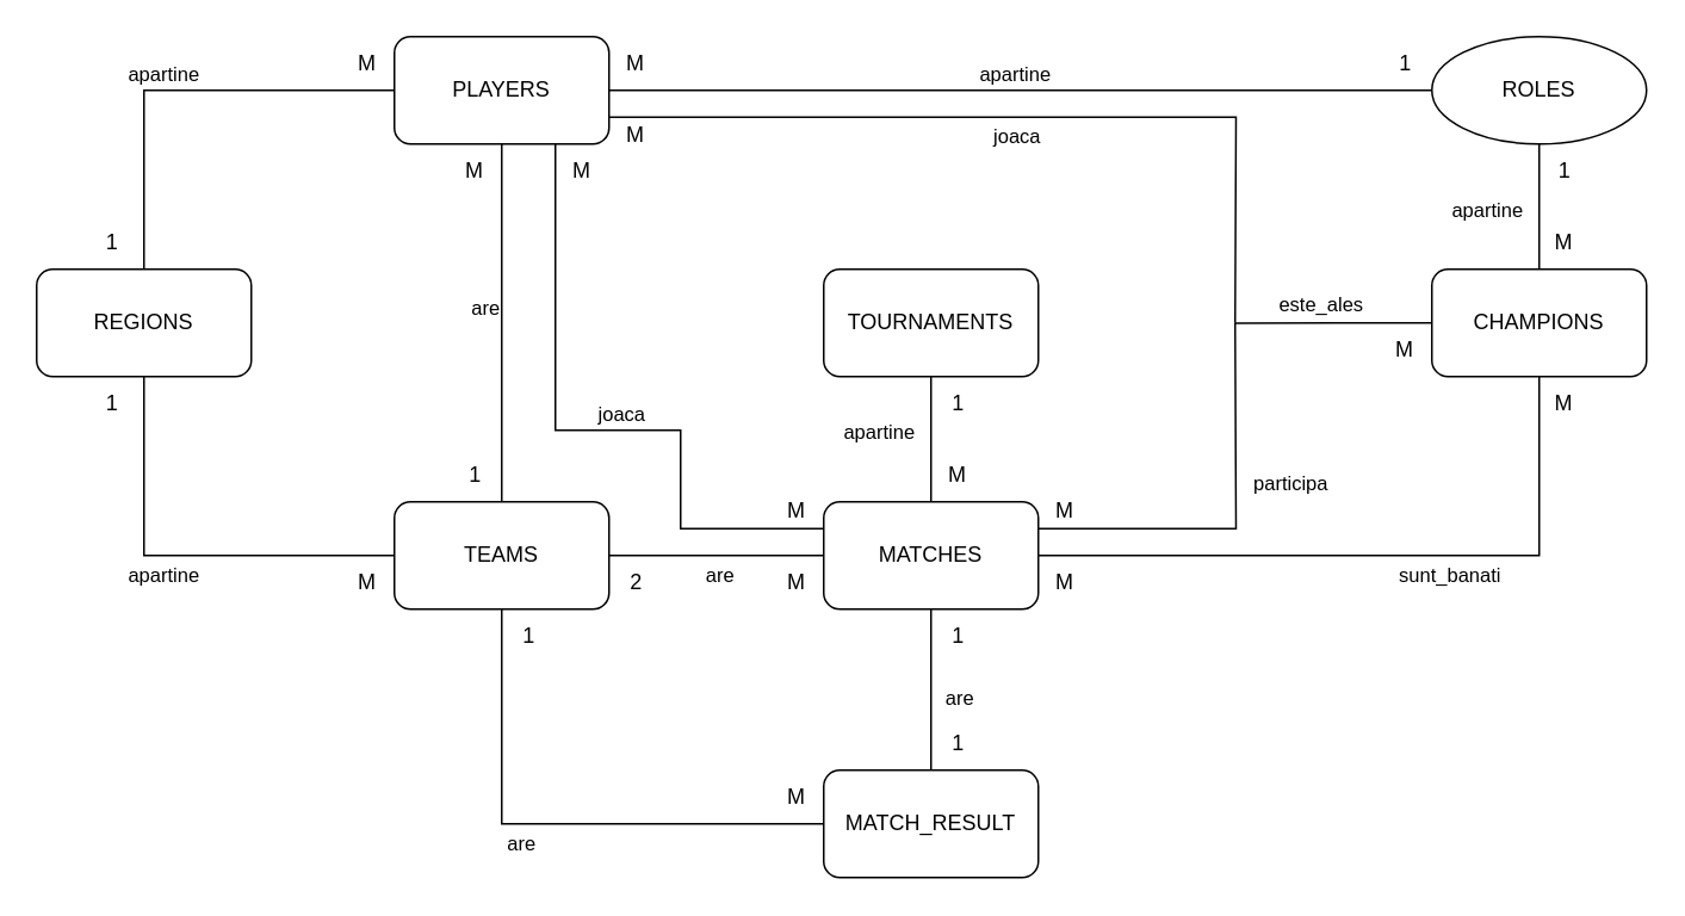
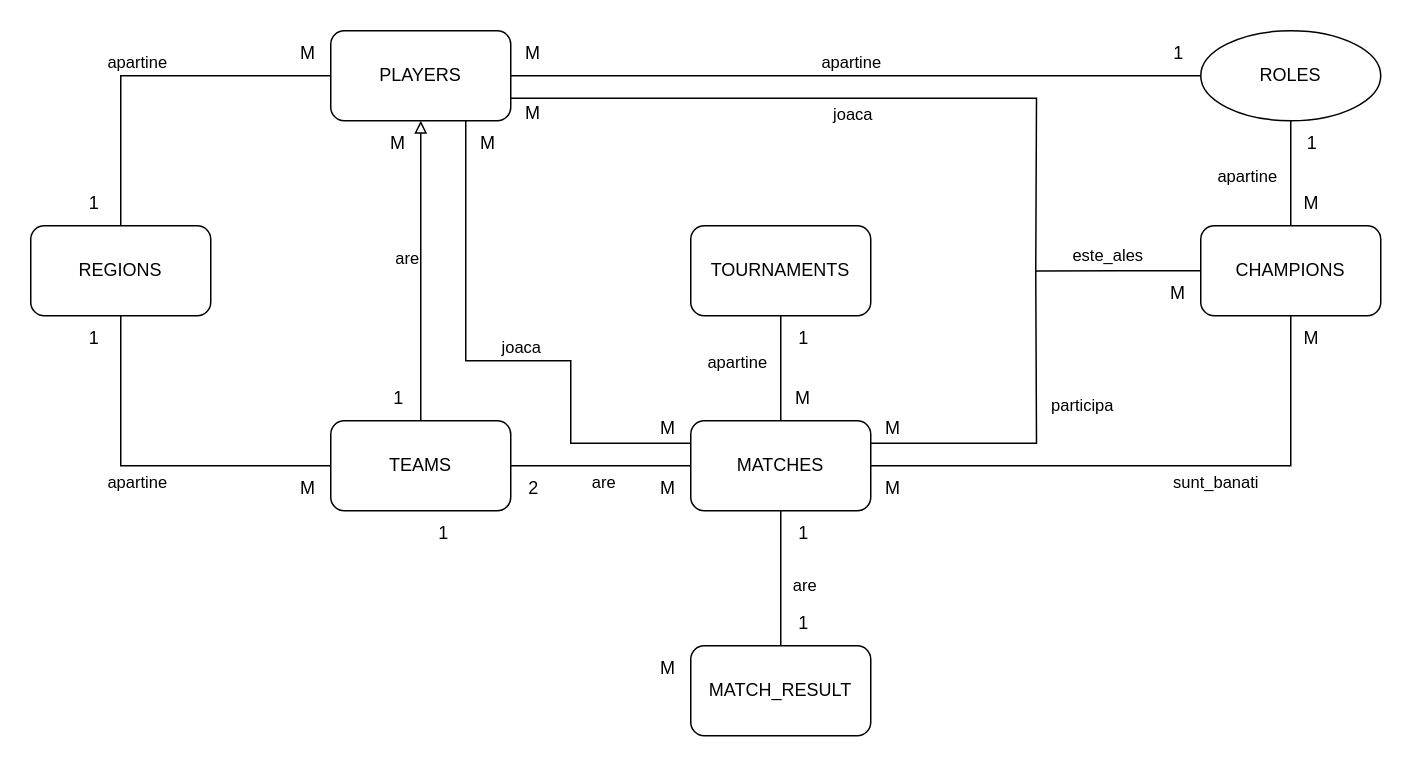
- <mxCell id="4" style="edgeStyle=orthogonalEdgeStyle;rounded=0;orthogonalLoop=1;jettySize=auto;html=1;entryX=0.5;entryY=1;entryDx=0;entryDy=0;endArrow=none;endFill=0;exitX=0.5;exitY=0;exitDx=0;exitDy=0;" parent="1" source="20" target="14" edge="1"><mxGeometry relative="1" as="geometry"><mxPoint x="5" y="204" as="sourcePoint" /><mxPoint x="3.55" y="-399.73" as="targetPoint" /></mxGeometry></mxCell>
+ <mxCell id="4" style="edgeStyle=orthogonalEdgeStyle;rounded=0;orthogonalLoop=1;jettySize=auto;html=1;entryX=0.5;entryY=1;entryDx=0;entryDy=0;endArrow=block;endFill=0;exitX=0.5;exitY=0;exitDx=0;exitDy=0;" parent="1" source="20" target="14" edge="1"><mxGeometry relative="1" as="geometry"><mxPoint x="5" y="204" as="sourcePoint" /><mxPoint x="3.55" y="-399.73" as="targetPoint" /></mxGeometry></mxCell>
- <mxCell id="16" style="edgeStyle=orthogonalEdgeStyle;rounded=0;orthogonalLoop=1;jettySize=auto;html=1;exitX=0.5;exitY=1;exitDx=0;exitDy=0;entryX=0;entryY=0.5;entryDx=0;entryDy=0;endArrow=none;endFill=0;" edge="1" parent="1" source="20" target="23"><mxGeometry relative="1" as="geometry" /></mxCell>
- <mxCell id="17" value="are" style="edgeLabel;html=1;align=center;verticalAlign=middle;resizable=0;points=[];" vertex="1" connectable="0" parent="16"><mxGeometry x="-0.013" y="-3" relative="1" as="geometry"><mxPoint x="-18" y="7" as="offset" /></mxGeometry></mxCell>
